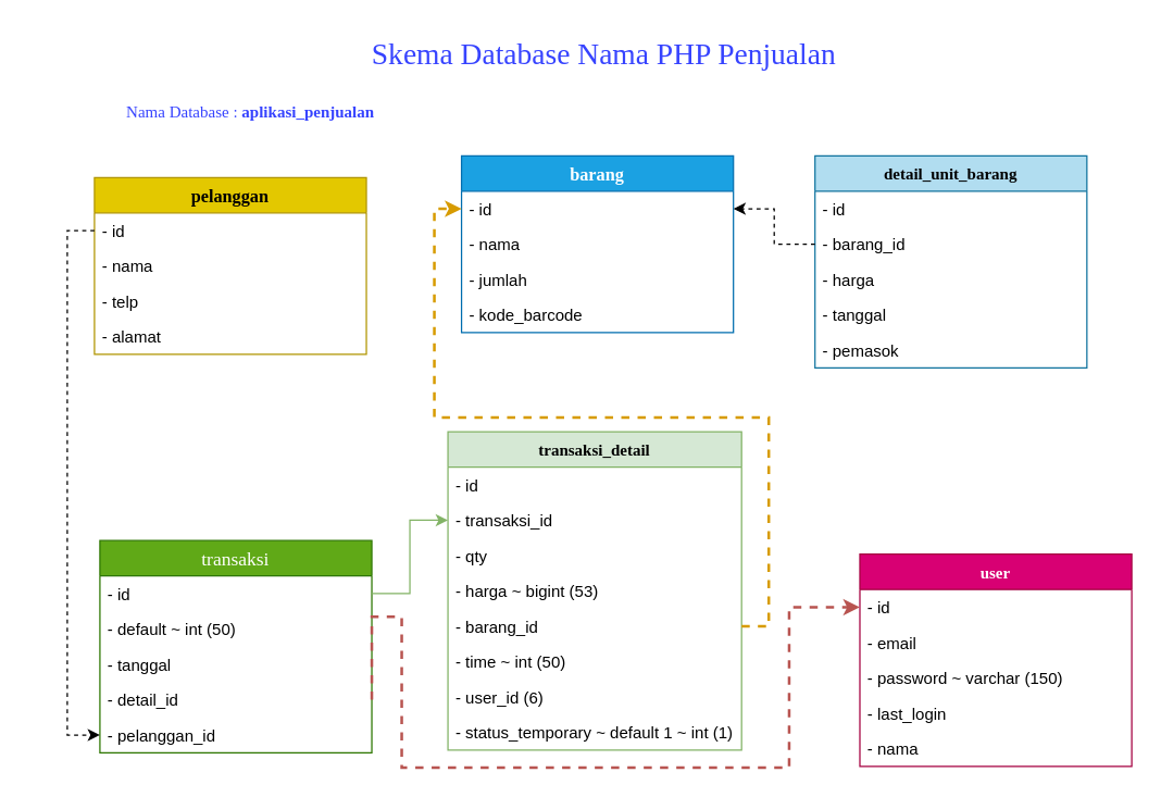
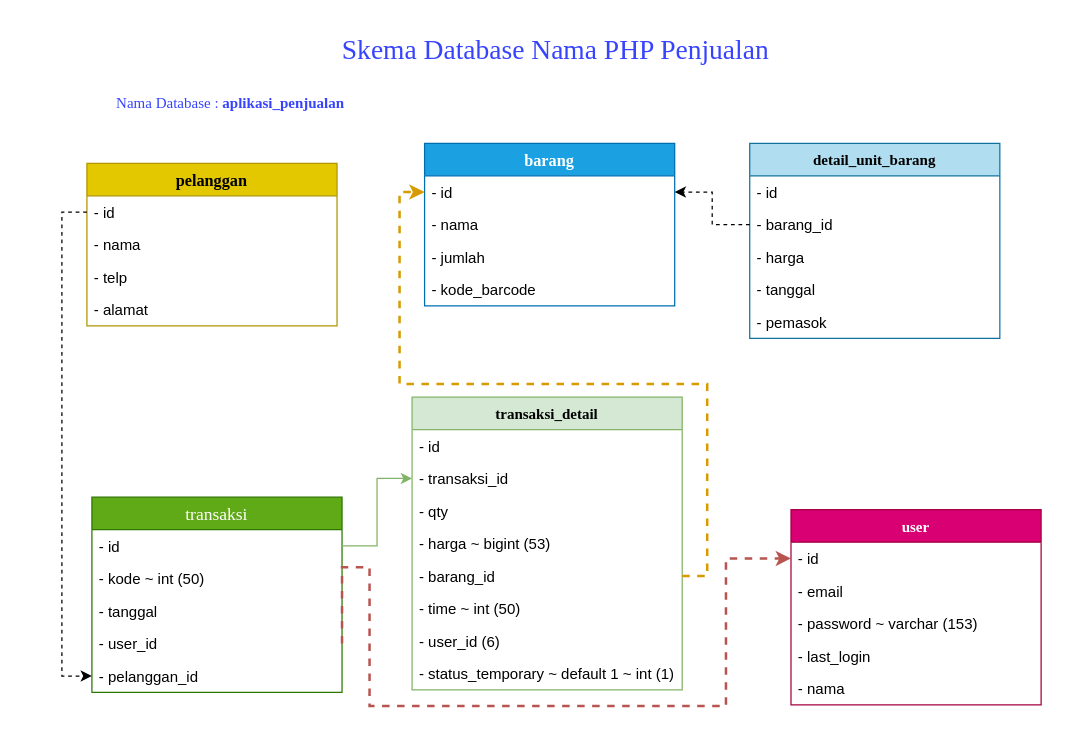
- <mxCell id="5" value="- default ~ int (50)" style="text;strokeColor=none;fillColor=none;align=left;verticalAlign=top;spacingLeft=4;spacingRight=4;overflow=hidden;rotatable=0;points=[[0,0.5],[1,0.5]];portConstraint=eastwest;" parent="3" vertex="1"><mxGeometry y="52" width="200" height="26" as="geometry" /></mxCell>
+ <mxCell id="5" value="- kode ~ int (50)" style="text;strokeColor=none;fillColor=none;align=left;verticalAlign=top;spacingLeft=4;spacingRight=4;overflow=hidden;rotatable=0;points=[[0,0.5],[1,0.5]];portConstraint=eastwest;" parent="3" vertex="1"><mxGeometry y="52" width="200" height="26" as="geometry" /></mxCell>
- <mxCell id="39" value="- password ~ varchar (150)" style="text;strokeColor=none;fillColor=none;align=left;verticalAlign=top;spacingLeft=4;spacingRight=4;overflow=hidden;rotatable=0;points=[[0,0.5],[1,0.5]];portConstraint=eastwest;" parent="36" vertex="1"><mxGeometry y="78" width="200" height="26" as="geometry" /></mxCell>
+ <mxCell id="39" value="- password ~ varchar (153)" style="text;strokeColor=none;fillColor=none;align=left;verticalAlign=top;spacingLeft=4;spacingRight=4;overflow=hidden;rotatable=0;points=[[0,0.5],[1,0.5]];portConstraint=eastwest;" parent="36" vertex="1"><mxGeometry y="78" width="200" height="26" as="geometry" /></mxCell>
- <mxCell id="7" value="- detail_id" style="text;strokeColor=none;fillColor=none;align=left;verticalAlign=top;spacingLeft=4;spacingRight=4;overflow=hidden;rotatable=0;points=[[0,0.5],[1,0.5]];portConstraint=eastwest;" parent="3" vertex="1"><mxGeometry y="104" width="200" height="26" as="geometry" /></mxCell>
+ <mxCell id="7" value="- user_id" style="text;strokeColor=none;fillColor=none;align=left;verticalAlign=top;spacingLeft=4;spacingRight=4;overflow=hidden;rotatable=0;points=[[0,0.5],[1,0.5]];portConstraint=eastwest;" parent="3" vertex="1"><mxGeometry y="104" width="200" height="26" as="geometry" /></mxCell>
